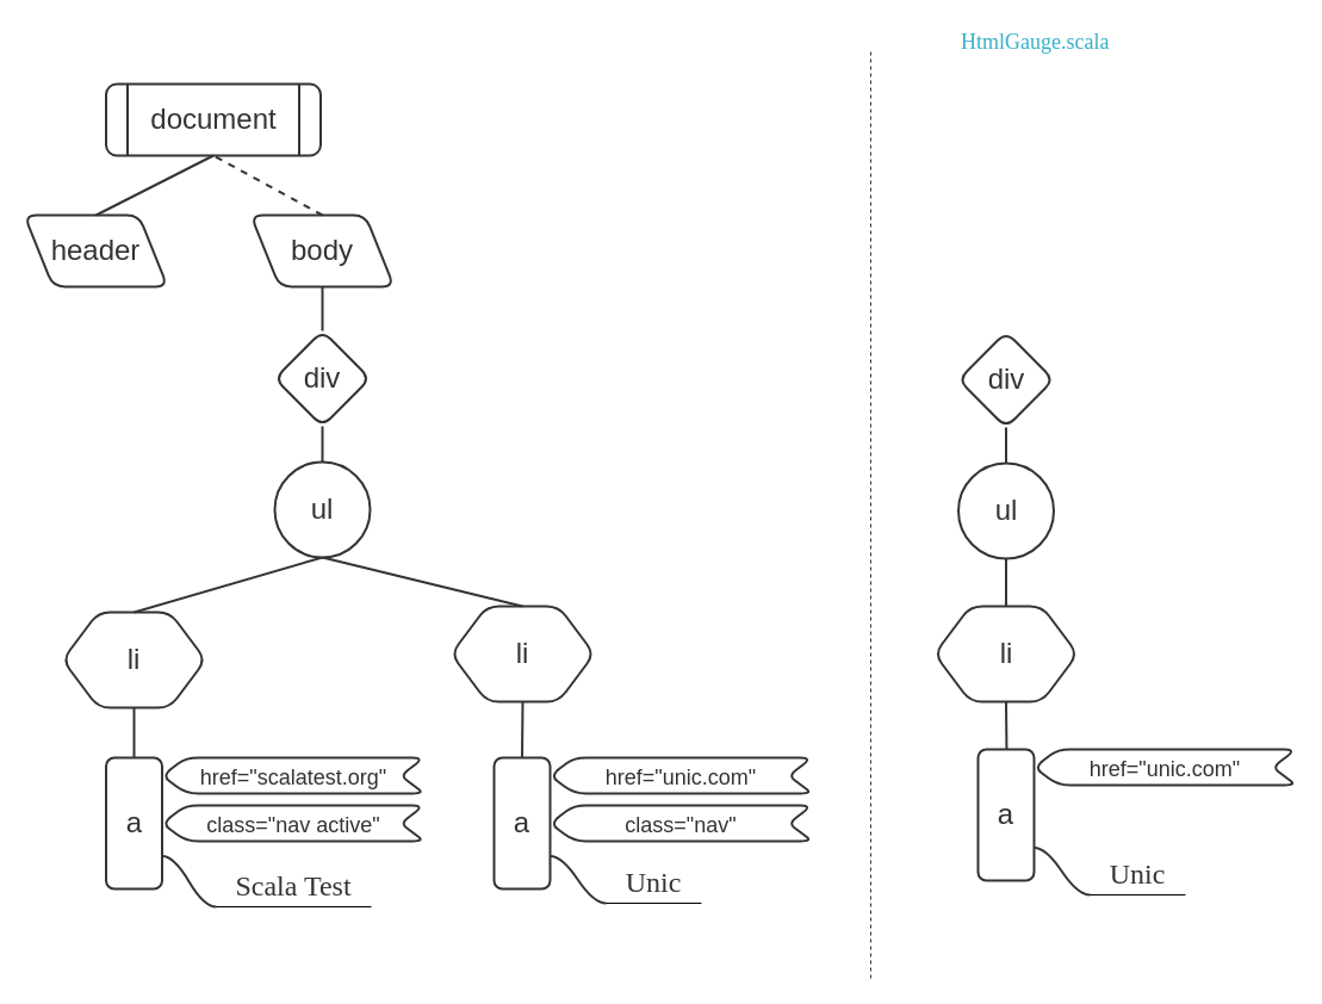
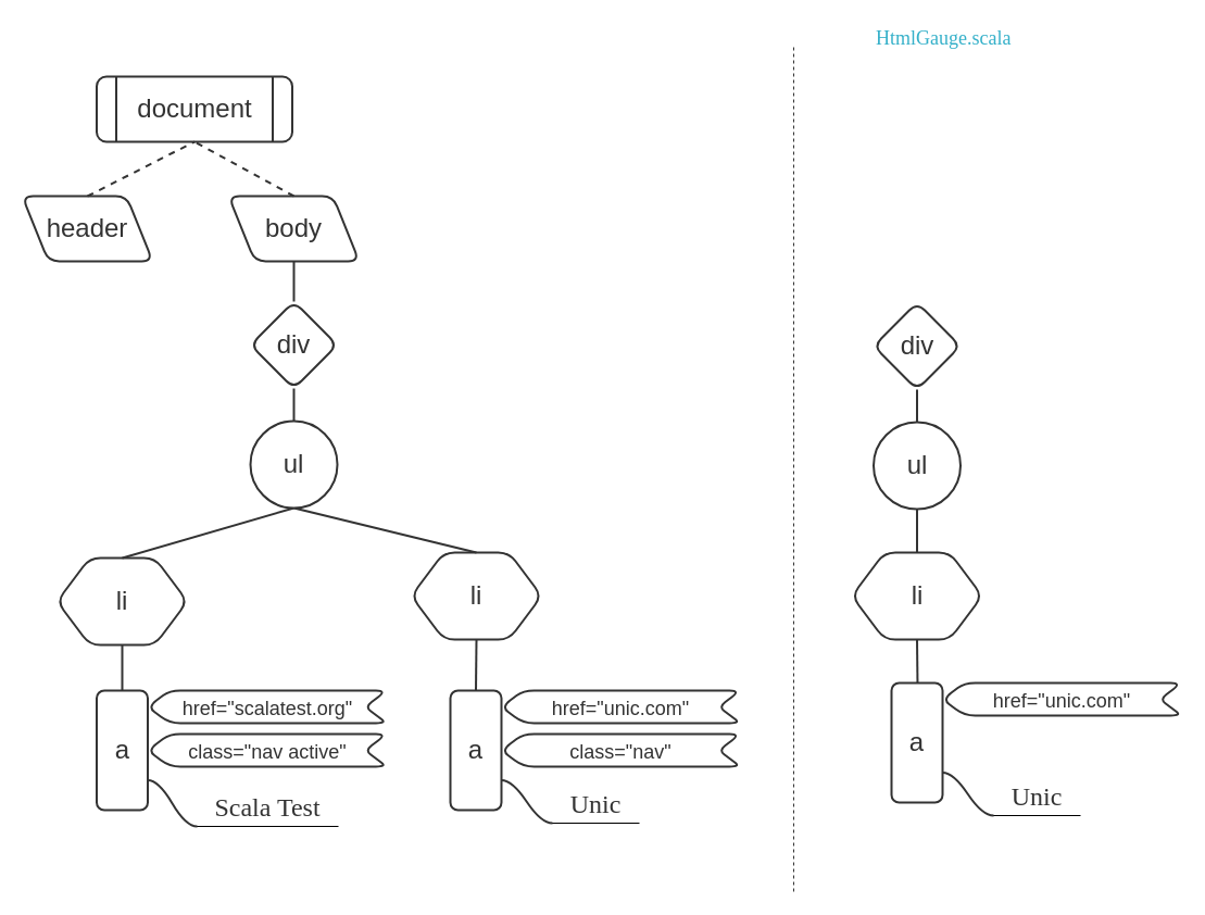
- <mxCell id="18" value="" style="endArrow=none;html=1;exitX=0.5;exitY=0;exitDx=0;exitDy=0;fontFamily=Helvetica;fontSize=24;strokeColor=#333333;fontColor=#333333;strokeWidth=2;entryX=0.5;entryY=1;entryDx=0;entryDy=0;" edge="1" parent="1" source="16" target="17"><mxGeometry width="50" height="50" relative="1" as="geometry"><mxPoint x="70" y="167" as="sourcePoint" /><mxPoint x="160" y="190" as="targetPoint" /></mxGeometry></mxCell>
+ <mxCell id="18" value="" style="endArrow=none;html=1;exitX=0.5;exitY=0;exitDx=0;exitDy=0;fontFamily=Helvetica;fontSize=24;strokeColor=#333333;fontColor=#333333;strokeWidth=2;entryX=0.5;entryY=1;entryDx=0;entryDy=0;dashed=1;" edge="1" parent="1" source="16" target="17"><mxGeometry width="50" height="50" relative="1" as="geometry"><mxPoint x="70" y="167" as="sourcePoint" /><mxPoint x="160" y="190" as="targetPoint" /></mxGeometry></mxCell>
